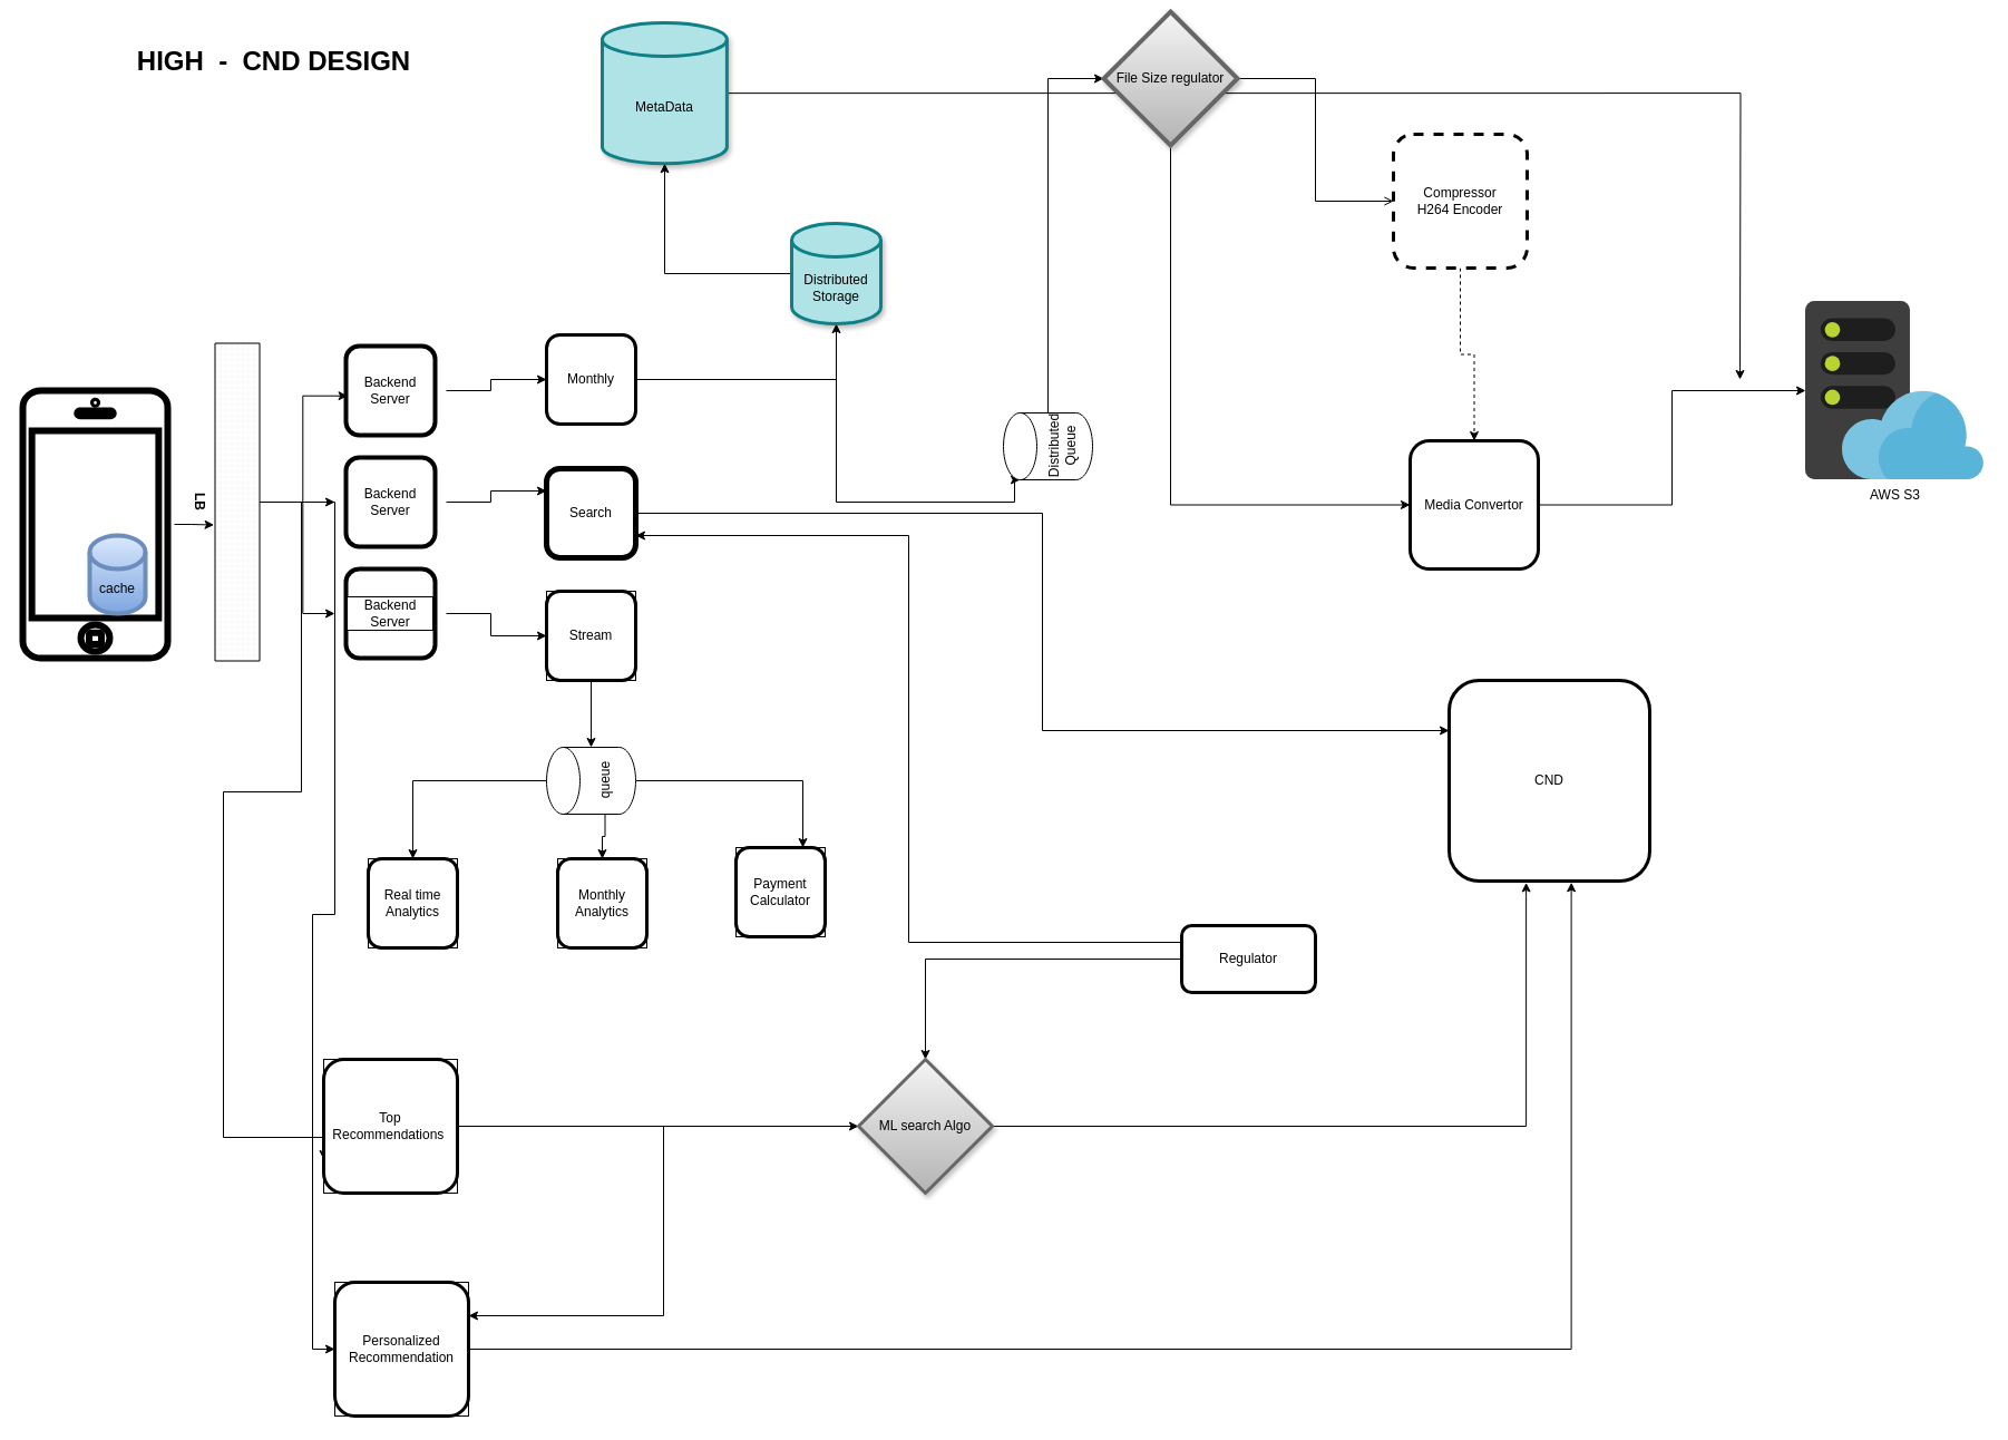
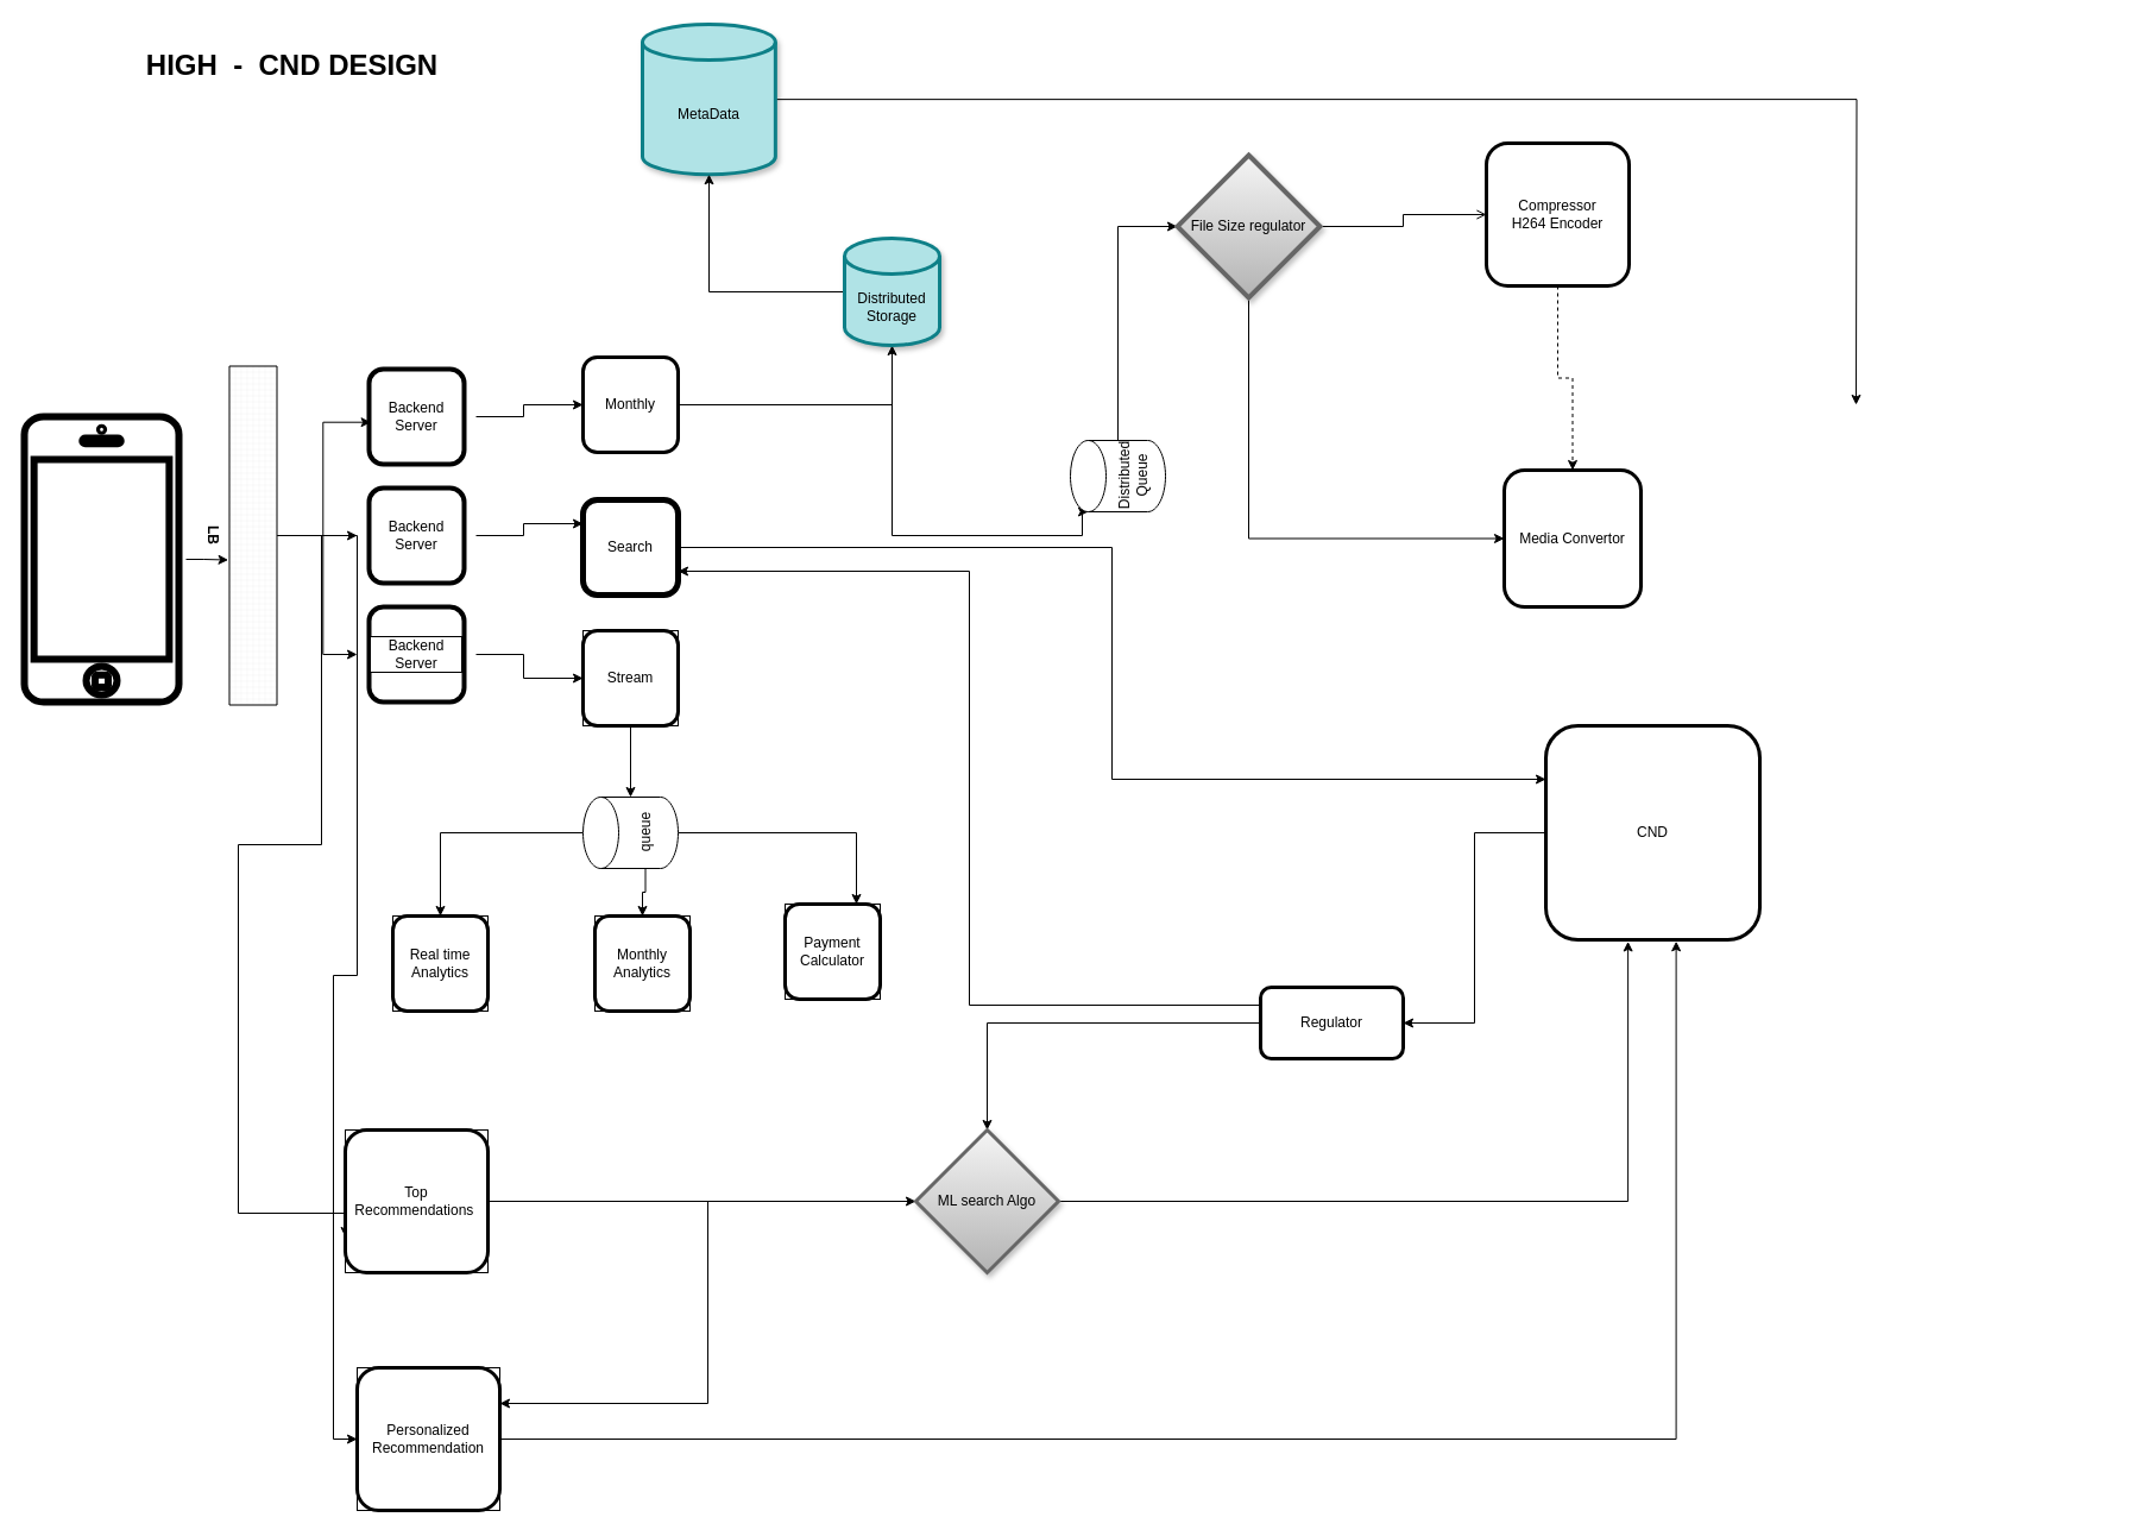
- <mxCell id="36" value="File Size regulator&lt;br&gt;" style="rhombus;whiteSpace=wrap;html=1;shadow=1;strokeWidth=4;fillColor=#f5f5f5;strokeColor=#666666;gradientColor=#b3b3b3;" vertex="1" parent="1"><mxGeometry x="990" y="10" width="120" height="120" as="geometry" /></mxCell>
+ <mxCell id="36" value="File Size regulator&lt;br&gt;" style="rhombus;whiteSpace=wrap;html=1;shadow=1;strokeWidth=4;fillColor=#f5f5f5;strokeColor=#666666;gradientColor=#b3b3b3;" vertex="1" parent="1"><mxGeometry x="990" y="130" width="120" height="120" as="geometry" /></mxCell>
- <mxCell id="38" value="Compressor&lt;br&gt;H264 Encoder" style="whiteSpace=wrap;html=1;aspect=fixed;rounded=1;strokeWidth=3;dashed=1;" vertex="1" parent="1"><mxGeometry x="1250" y="120" width="120" height="120" as="geometry" /></mxCell>
+ <mxCell id="38" value="Compressor&lt;br&gt;H264 Encoder" style="whiteSpace=wrap;html=1;aspect=fixed;rounded=1;strokeWidth=3;" vertex="1" parent="1"><mxGeometry x="1250" y="120" width="120" height="120" as="geometry" /></mxCell>
- <mxCell id="41" value="AWS S3" style="image;sketch=0;aspect=fixed;html=1;points=[];align=center;fontSize=12;image=img/lib/mscae/WebHosting.svg;" vertex="1" parent="1"><mxGeometry x="1620" y="270" width="160" height="160" as="geometry" /></mxCell>
- <mxCell id="39" style="edgeStyle=orthogonalEdgeStyle;rounded=0;orthogonalLoop=1;jettySize=auto;html=1;" edge="1" parent="1" source="40" target="41"><mxGeometry relative="1" as="geometry" /></mxCell>
- <mxCell id="50" value="cache&lt;br&gt;" style="shape=cylinder3;whiteSpace=wrap;html=1;boundedLbl=1;backgroundOutline=1;size=15;fillColor=#dae8fc;gradientColor=#7ea6e0;strokeColor=#6c8ebf;strokeWidth=4;" vertex="1" parent="1"><mxGeometry x="80" y="480" width="50" height="70" as="geometry" /></mxCell>
+ <mxCell id="45" style="edgeStyle=orthogonalEdgeStyle;rounded=0;orthogonalLoop=1;jettySize=auto;html=1;entryX=1;entryY=0.5;entryDx=0;entryDy=0;" edge="1" parent="1" source="46" target="49"><mxGeometry relative="1" as="geometry" /></mxCell>
